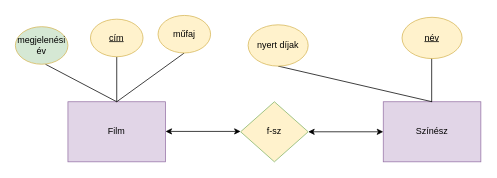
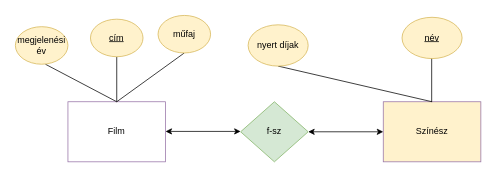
- <mxCell id="12" value="&lt;div&gt;megjelenési&lt;/div&gt;&lt;div&gt;év&lt;br&gt;&lt;/div&gt;" style="ellipse;whiteSpace=wrap;html=1;fillColor=#d5e8d4;strokeColor=#d6b656;" vertex="1" parent="1"><mxGeometry x="20" y="35" width="70" height="50" as="geometry" /></mxCell>
+ <mxCell id="12" value="&lt;div&gt;megjelenési&lt;/div&gt;&lt;div&gt;év&lt;br&gt;&lt;/div&gt;" style="ellipse;whiteSpace=wrap;html=1;fillColor=#fff2cc;strokeColor=#d6b656;" vertex="1" parent="1"><mxGeometry x="20" y="35" width="70" height="50" as="geometry" /></mxCell>
- <mxCell id="2" value="Film" style="rounded=0;whiteSpace=wrap;html=1;fillColor=#e1d5e7;strokeColor=#9673a6;" vertex="1" parent="1"><mxGeometry x="90" y="135" width="130" height="80" as="geometry" /></mxCell>
+ <mxCell id="2" value="Film" style="rounded=0;whiteSpace=wrap;html=1;fillColor=#ffffff;strokeColor=#9673a6;" vertex="1" parent="1"><mxGeometry x="90" y="135" width="130" height="80" as="geometry" /></mxCell>
- <mxCell id="6" value="f-sz" style="rhombus;whiteSpace=wrap;html=1;fillColor=#fff2cc;strokeColor=#82b366;" vertex="1" parent="1"><mxGeometry x="320" y="135" width="90" height="80" as="geometry" /></mxCell>
+ <mxCell id="6" value="f-sz" style="rhombus;whiteSpace=wrap;html=1;fillColor=#d5e8d4;strokeColor=#82b366;" vertex="1" parent="1"><mxGeometry x="320" y="135" width="90" height="80" as="geometry" /></mxCell>
- <mxCell id="3" value="Színész" style="rounded=0;whiteSpace=wrap;html=1;fillColor=#e1d5e7;strokeColor=#9673a6;" vertex="1" parent="1"><mxGeometry x="510" y="135" width="130" height="80" as="geometry" /></mxCell>
+ <mxCell id="3" value="Színész" style="rounded=0;whiteSpace=wrap;html=1;fillColor=#fff2cc;strokeColor=#9673a6;" vertex="1" parent="1"><mxGeometry x="510" y="135" width="130" height="80" as="geometry" /></mxCell>
